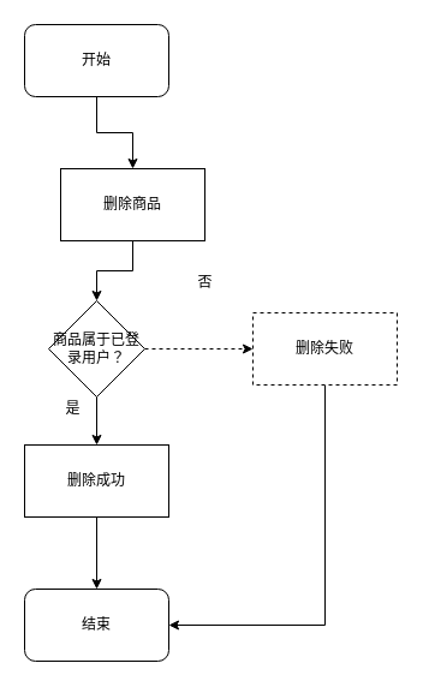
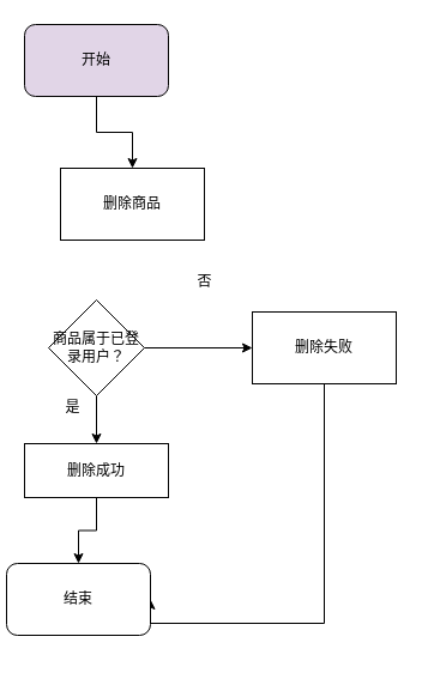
- <mxCell id="3" value="开始" style="rounded=1;whiteSpace=wrap;html=1;" vertex="1" parent="1"><mxGeometry x="20" y="20" width="120" height="60" as="geometry" /></mxCell>
+ <mxCell id="3" value="开始" style="rounded=1;whiteSpace=wrap;html=1;fillColor=#e1d5e7;" vertex="1" parent="1"><mxGeometry x="20" y="20" width="120" height="60" as="geometry" /></mxCell>
- <mxCell id="4" value="" style="edgeStyle=orthogonalEdgeStyle;rounded=0;orthogonalLoop=1;jettySize=auto;html=1;" edge="1" parent="1" source="5" target="8"><mxGeometry relative="1" as="geometry" /></mxCell>
- <mxCell id="7" value="" style="edgeStyle=orthogonalEdgeStyle;rounded=0;orthogonalLoop=1;jettySize=auto;html=1;dashed=1;" edge="1" parent="1" source="8" target="13"><mxGeometry relative="1" as="geometry" /></mxCell>
+ <mxCell id="7" value="" style="edgeStyle=orthogonalEdgeStyle;rounded=0;orthogonalLoop=1;jettySize=auto;html=1;" edge="1" parent="1" source="8" target="13"><mxGeometry relative="1" as="geometry" /></mxCell>
- <mxCell id="13" value="删除失败" style="rounded=0;whiteSpace=wrap;html=1;dashed=1;" vertex="1" parent="1"><mxGeometry x="210" y="260" width="120" height="60" as="geometry" /></mxCell>
+ <mxCell id="13" value="删除失败" style="rounded=0;whiteSpace=wrap;html=1;" vertex="1" parent="1"><mxGeometry x="210" y="260" width="120" height="60" as="geometry" /></mxCell>
- <mxCell id="10" value="删除成功" style="rounded=0;whiteSpace=wrap;html=1;" vertex="1" parent="1"><mxGeometry x="20" y="370" width="120" height="60" as="geometry" /></mxCell>
+ <mxCell id="10" value="删除成功" style="rounded=0;whiteSpace=wrap;html=1;" vertex="1" parent="1"><mxGeometry x="20" y="370" width="120" height="45" as="geometry" /></mxCell>
- <mxCell id="15" value="结束" style="rounded=1;whiteSpace=wrap;html=1;" vertex="1" parent="1"><mxGeometry x="20" y="490" width="120" height="60" as="geometry" /></mxCell>
+ <mxCell id="15" value="结束" style="rounded=1;whiteSpace=wrap;html=1;" vertex="1" parent="1"><mxGeometry x="5" y="470" width="120" height="60" as="geometry" /></mxCell>
